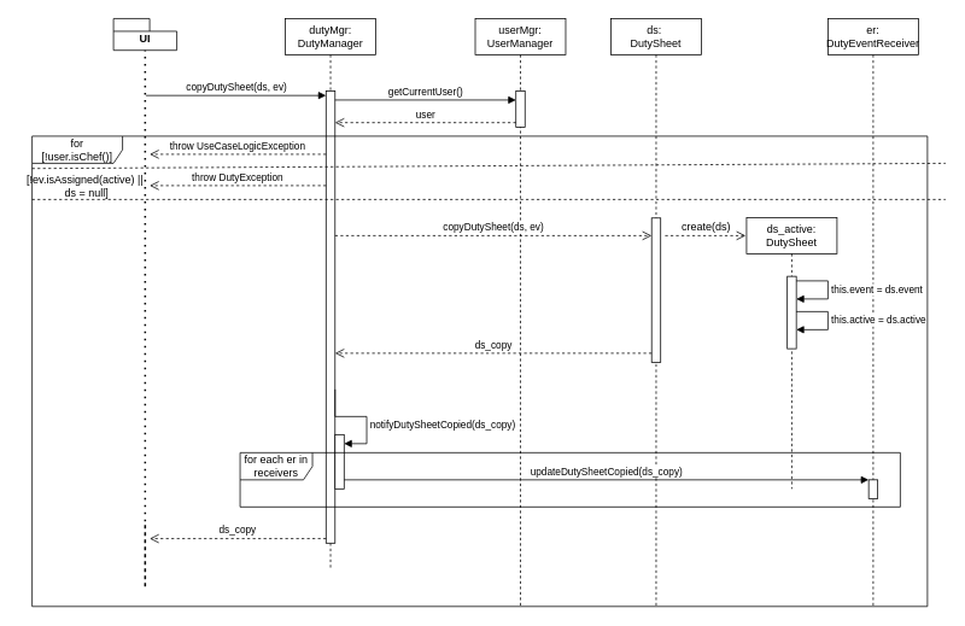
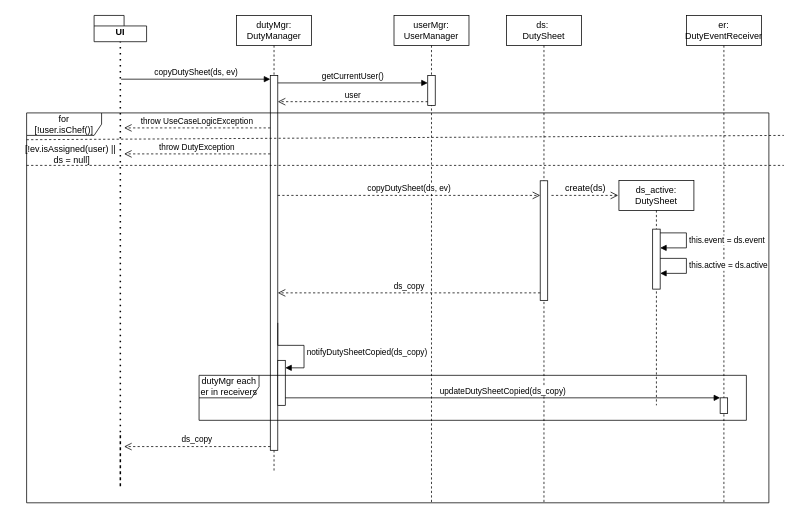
- <mxCell id="24" value="[!ev.isAssigned(active) ||&amp;nbsp;&lt;div&gt;ds = null]&lt;/div&gt;" style="text;html=1;align=center;verticalAlign=middle;resizable=0;points=[];autosize=1;strokeColor=none;fillColor=none;" vertex="1" parent="1"><mxGeometry x="20" y="185" width="150" height="40" as="geometry" /></mxCell>
+ <mxCell id="24" value="[!ev.isAssigned(user) ||&amp;nbsp;&lt;div&gt;ds = null]&lt;/div&gt;" style="text;html=1;align=center;verticalAlign=middle;resizable=0;points=[];autosize=1;strokeColor=none;fillColor=none;" vertex="1" parent="1"><mxGeometry x="20" y="185" width="150" height="40" as="geometry" /></mxCell>
- <mxCell id="27" value="for each er in receivers" style="shape=umlFrame;whiteSpace=wrap;html=1;pointerEvents=0;width=80;height=30;" vertex="1" parent="1"><mxGeometry x="265" y="500" width="730" height="60" as="geometry" /></mxCell>
+ <mxCell id="27" value="dutyMgr each er in receivers" style="shape=umlFrame;whiteSpace=wrap;html=1;pointerEvents=0;width=80;height=30;" vertex="1" parent="1"><mxGeometry x="265" y="500" width="730" height="60" as="geometry" /></mxCell>
